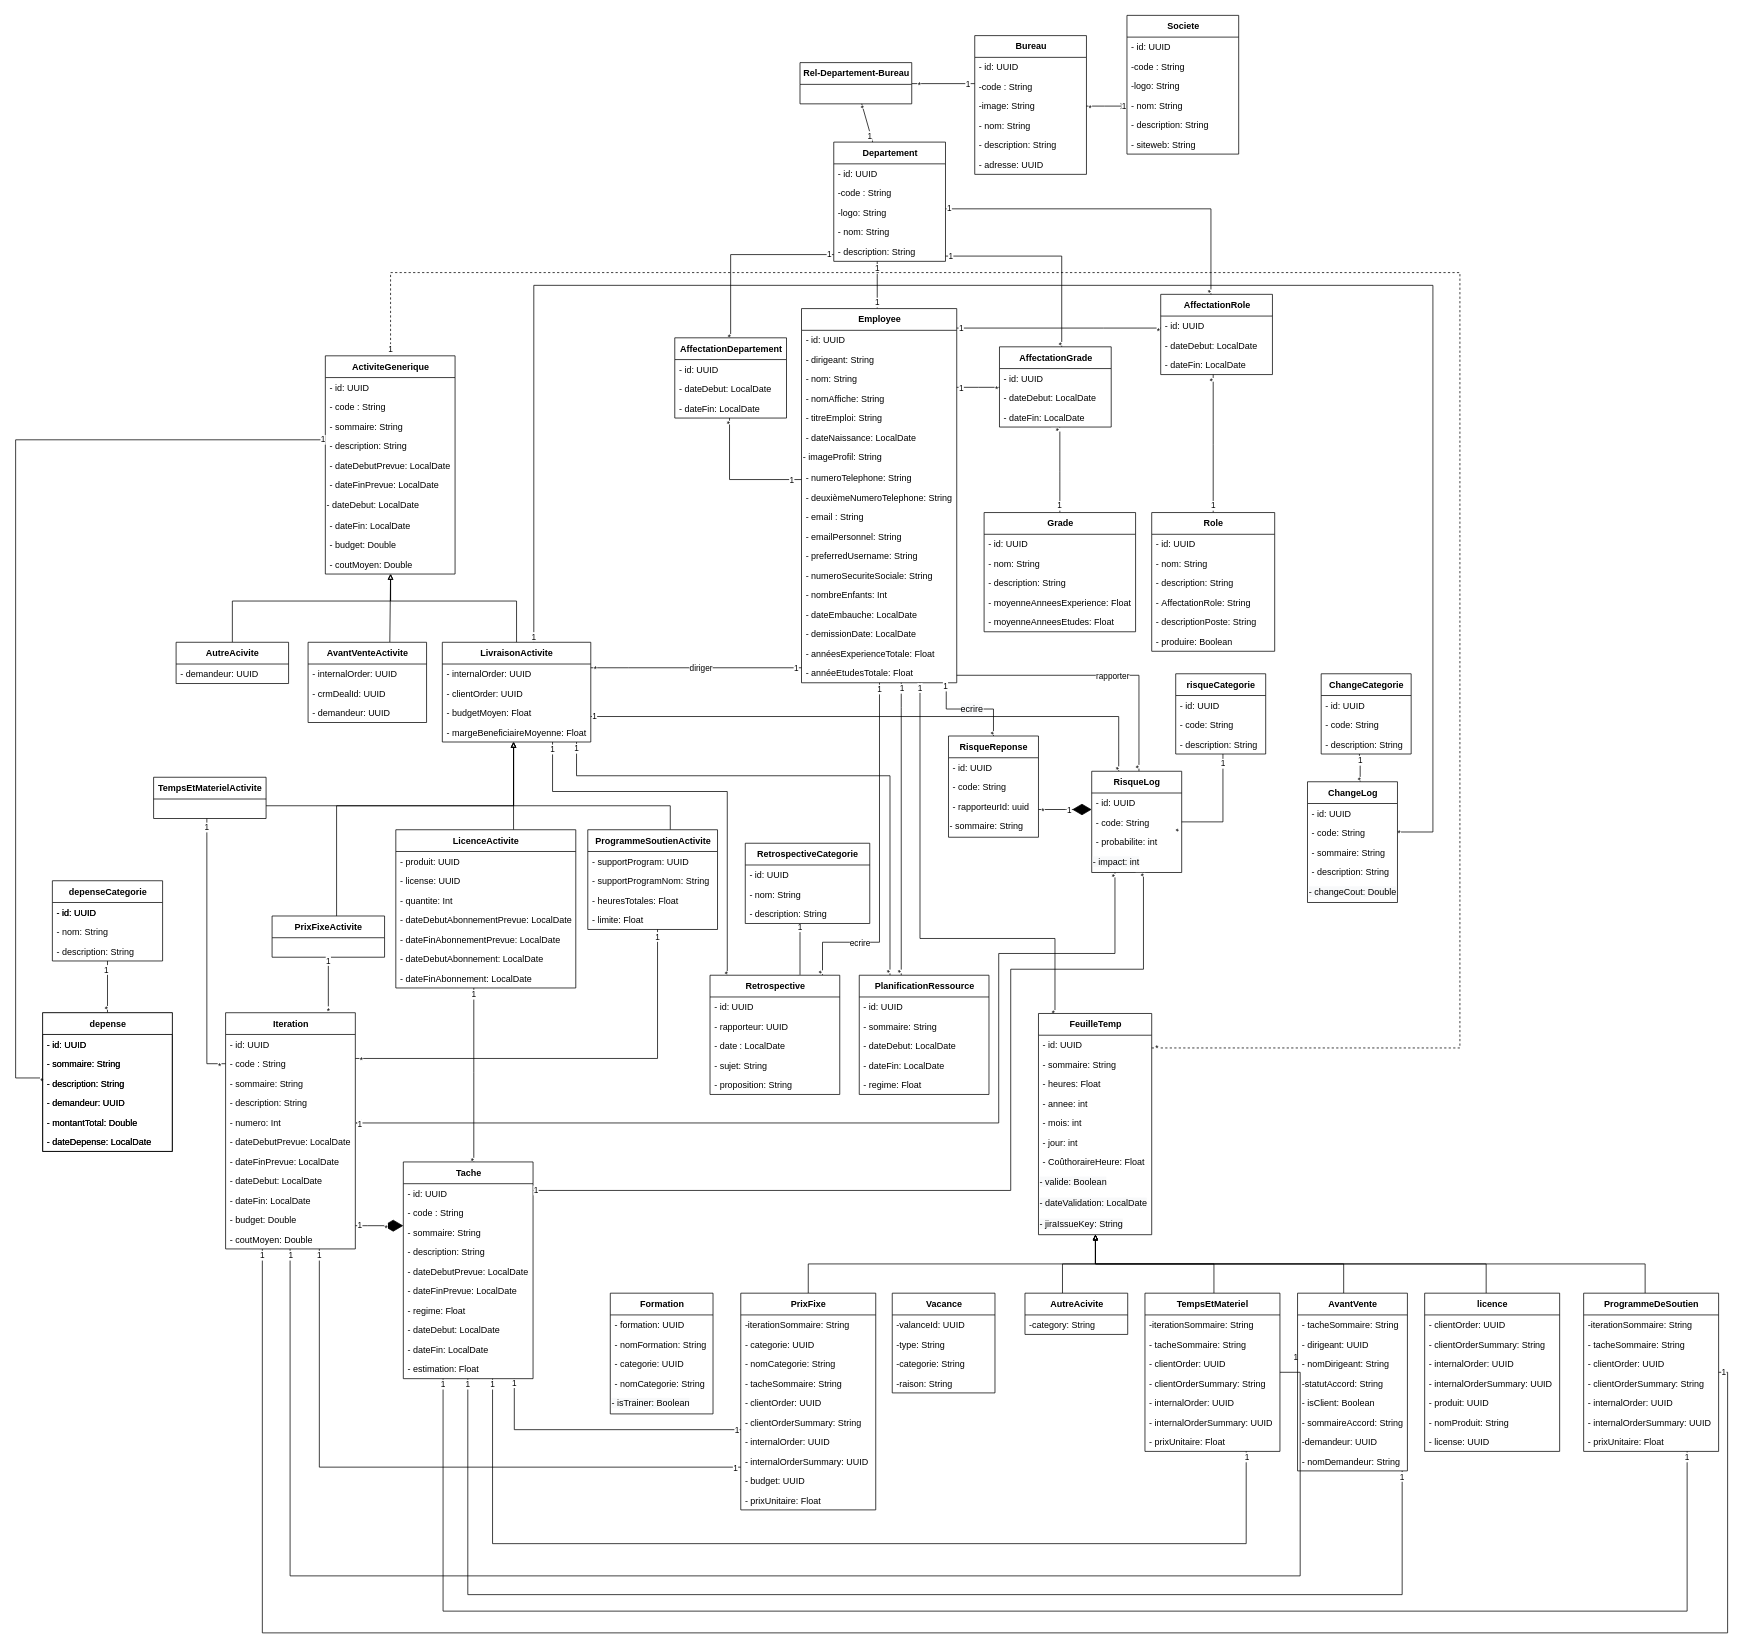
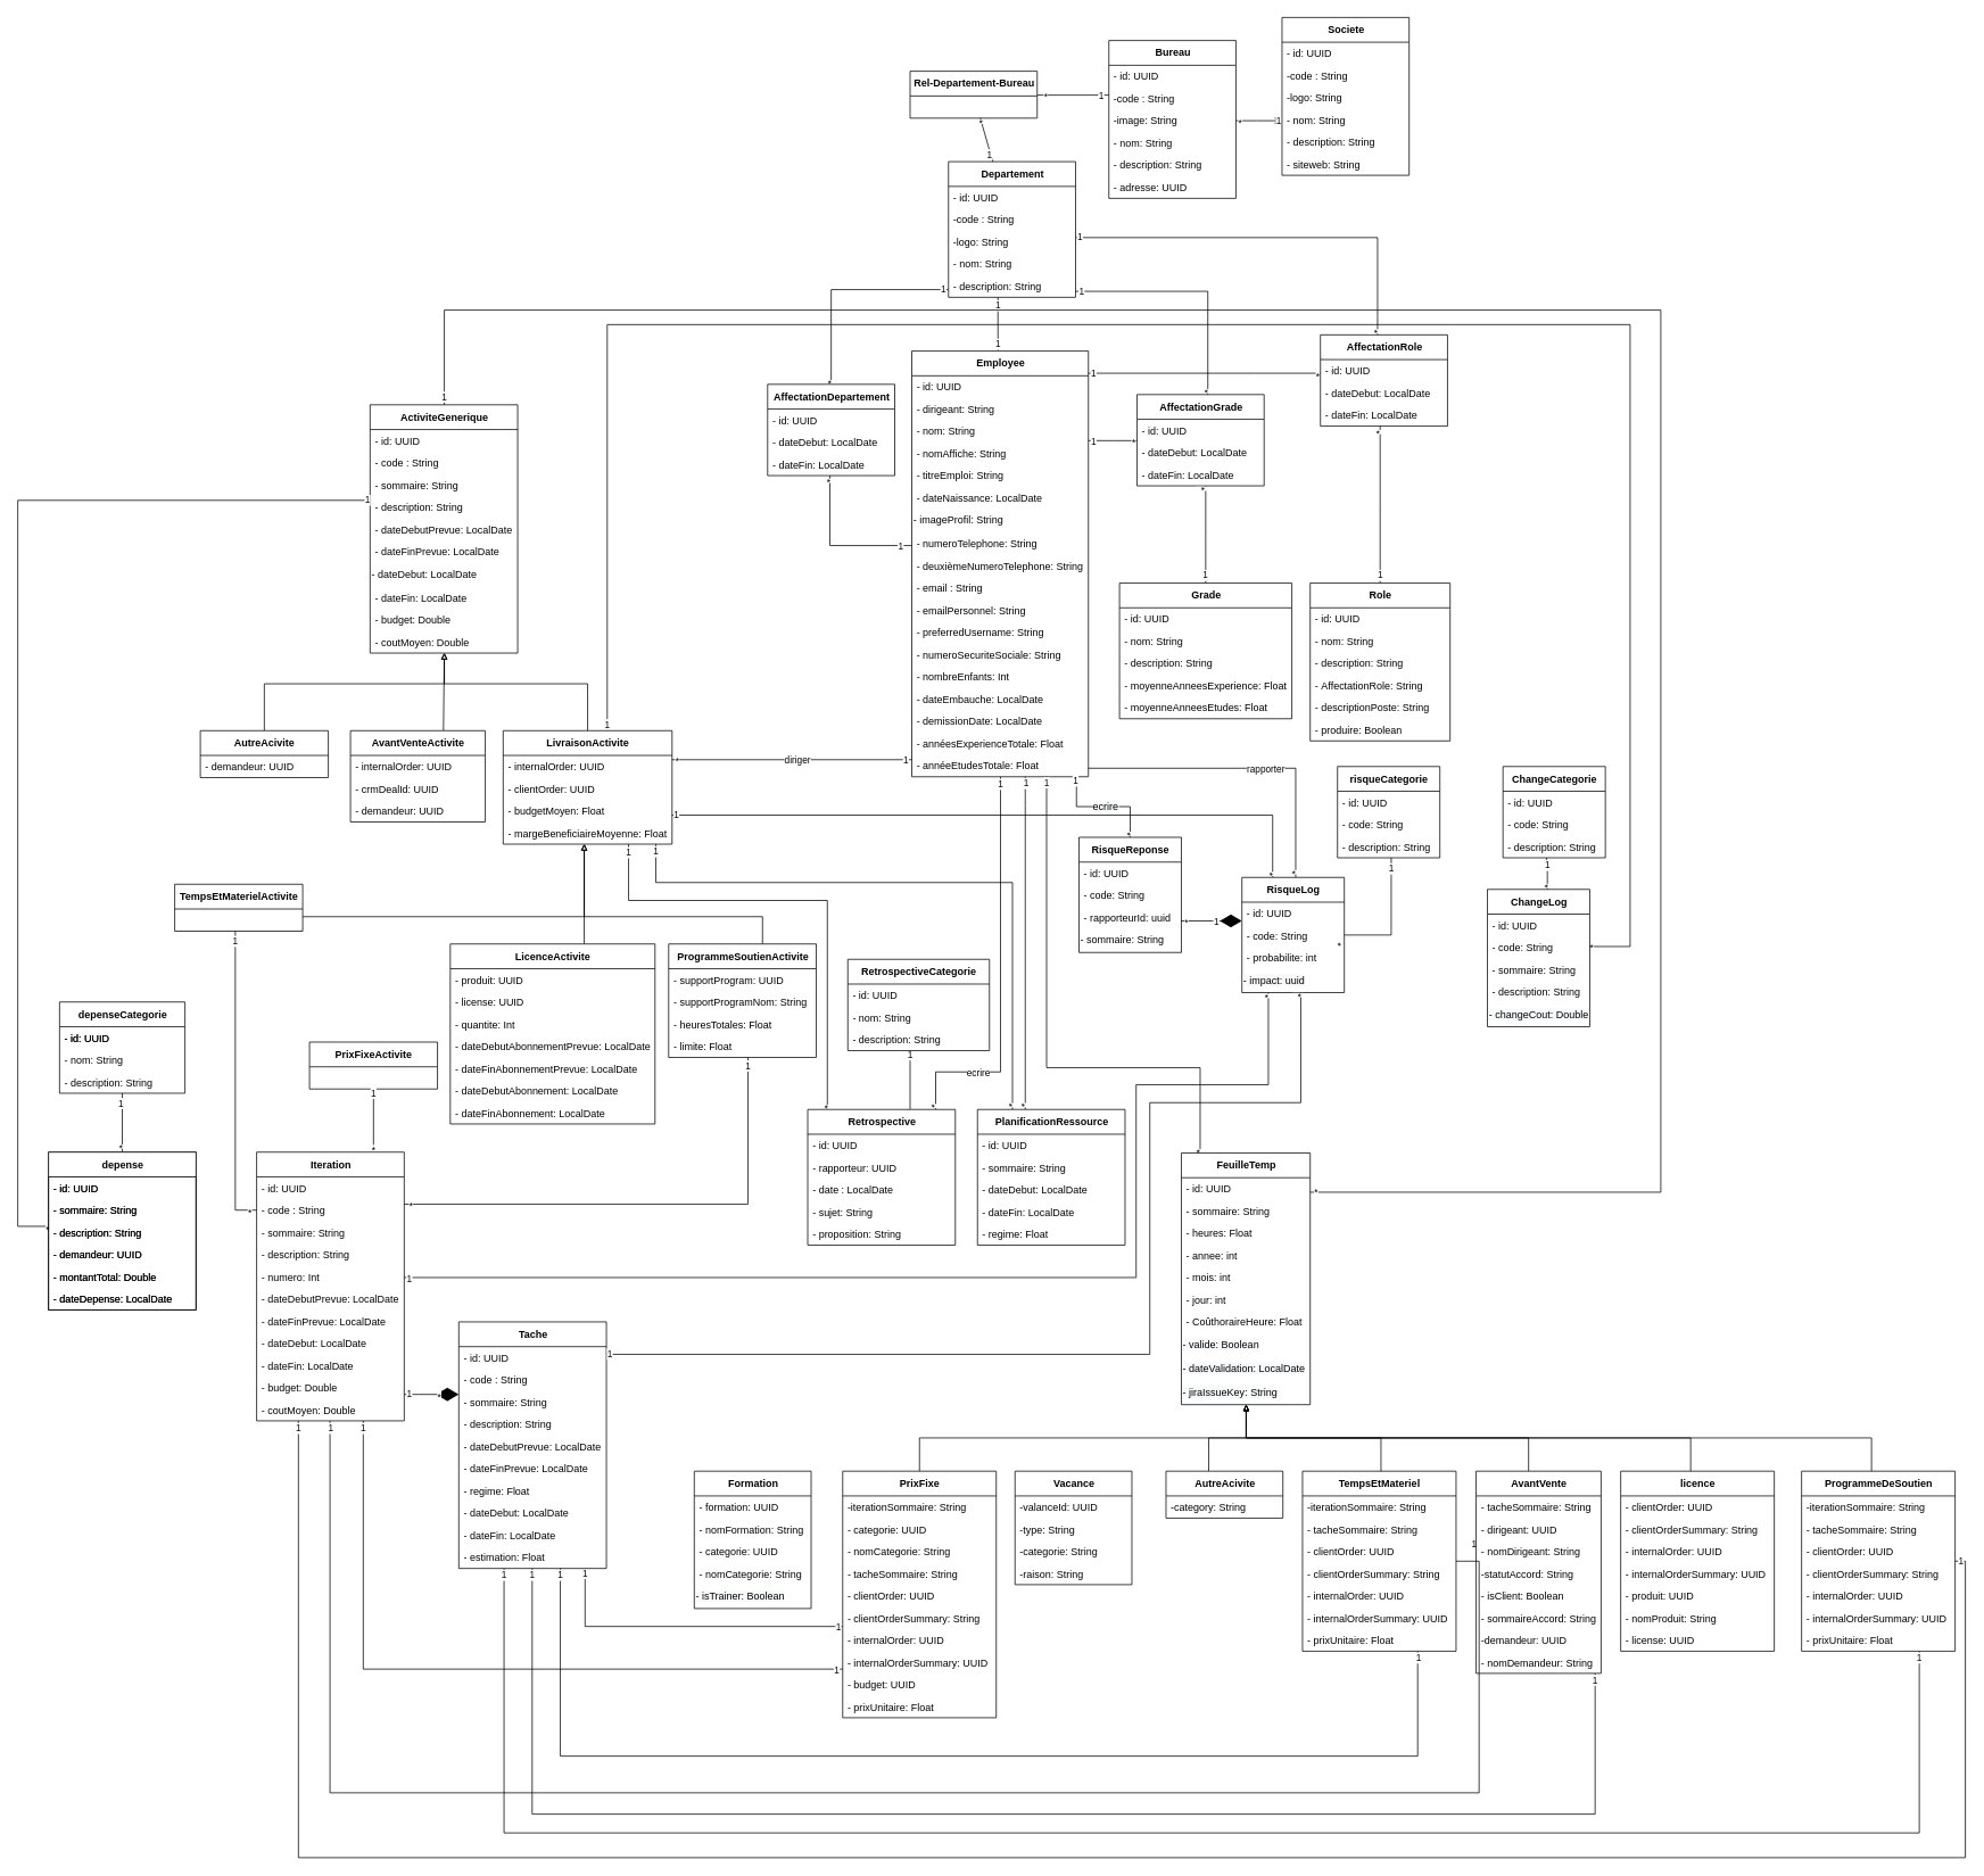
- <mxCell id="371" style="edgeStyle=orthogonalEdgeStyle;rounded=0;orthogonalLoop=1;jettySize=auto;html=1;endArrow=none;endFill=0;strokeColor=#000000;fontColor=#000000;dashed=1;" parent="1" source="152" target="247" edge="1"><mxGeometry relative="1" as="geometry"><Array as="points"><mxPoint x="1946" y="1397" /><mxPoint x="1946" y="363" /><mxPoint x="520" y="363" /></Array></mxGeometry></mxCell>
+ <mxCell id="371" style="edgeStyle=orthogonalEdgeStyle;rounded=0;orthogonalLoop=1;jettySize=auto;html=1;endArrow=none;endFill=0;strokeColor=#000000;fontColor=#000000;" parent="1" source="152" target="247" edge="1"><mxGeometry relative="1" as="geometry"><Array as="points"><mxPoint x="1946" y="1397" /><mxPoint x="1946" y="363" /><mxPoint x="520" y="363" /></Array></mxGeometry></mxCell>
- <mxCell id="272" style="edgeStyle=orthogonalEdgeStyle;rounded=0;orthogonalLoop=1;jettySize=auto;html=1;endArrow=block;endFill=0;startSize=5;endSize=5;strokeColor=default;fontColor=#000000;" parent="1" source="276" target="262" edge="1"><mxGeometry relative="1" as="geometry"><Array as="points"><mxPoint x="448" y="1074" /><mxPoint x="684" y="1074" /></Array><mxPoint x="448" y="1106" as="sourcePoint" /><mxPoint x="684" y="1015" as="targetPoint" /></mxGeometry></mxCell>
- <mxCell id="12" value="&lt;span style=&quot;font-family: helvetica; font-size: 12px; font-style: normal; font-weight: 400; letter-spacing: normal; text-align: left; text-indent: 0px; text-transform: none; word-spacing: 0px; background-color: rgb(248, 249, 250); display: inline; float: none;&quot;&gt;- impact: int&lt;/span&gt;" style="text;whiteSpace=wrap;html=1;fontColor=#000000;" parent="8" vertex="1"><mxGeometry y="107" width="120" height="28" as="geometry" /></mxCell>
+ <mxCell id="12" value="&lt;span style=&quot;font-family: helvetica; font-size: 12px; font-style: normal; font-weight: 400; letter-spacing: normal; text-align: left; text-indent: 0px; text-transform: none; word-spacing: 0px; background-color: rgb(248, 249, 250); display: inline; float: none;&quot;&gt;- impact: uuid&lt;/span&gt;" style="text;whiteSpace=wrap;html=1;fontColor=#000000;" parent="8" vertex="1"><mxGeometry y="107" width="120" height="28" as="geometry" /></mxCell>
- <mxCell id="340" style="edgeStyle=orthogonalEdgeStyle;rounded=0;orthogonalLoop=1;jettySize=auto;html=1;endArrow=none;endFill=0;startSize=5;endSize=5;strokeColor=default;fontColor=#000000;" parent="1" source="343" target="283" edge="1"><mxGeometry relative="1" as="geometry"><Array as="points"><mxPoint x="631" y="1430" /><mxPoint x="631" y="1430" /></Array></mxGeometry></mxCell>
- <mxCell id="341" value="*" style="edgeLabel;html=1;align=center;verticalAlign=middle;resizable=0;points=[];rotation=90;fontColor=#000000;" parent="340" vertex="1" connectable="0"><mxGeometry x="-0.951" y="1" relative="1" as="geometry"><mxPoint x="-1" y="2" as="offset" /></mxGeometry></mxCell>
- <mxCell id="342" value="1" style="edgeLabel;html=1;align=center;verticalAlign=middle;resizable=0;points=[];fontColor=#000000;" parent="340" vertex="1" connectable="0"><mxGeometry x="0.973" relative="1" as="geometry"><mxPoint x="-1" y="5" as="offset" /></mxGeometry></mxCell>
- <mxCell id="368" style="edgeStyle=orthogonalEdgeStyle;rounded=0;orthogonalLoop=1;jettySize=auto;html=1;endArrow=block;endFill=0;strokeColor=#000000;fontColor=#000000;" parent="1" source="8" target="300" edge="1"><mxGeometry relative="1" as="geometry"><Array as="points"><mxPoint x="1486" y="1271" /><mxPoint x="1331" y="1271" /><mxPoint x="1331" y="1497" /></Array></mxGeometry></mxCell>
+ <mxCell id="368" style="edgeStyle=orthogonalEdgeStyle;rounded=0;orthogonalLoop=1;jettySize=auto;html=1;endArrow=none;endFill=0;strokeColor=#000000;fontColor=#000000;" parent="1" source="8" target="300" edge="1"><mxGeometry relative="1" as="geometry"><Array as="points"><mxPoint x="1486" y="1271" /><mxPoint x="1331" y="1271" /><mxPoint x="1331" y="1497" /></Array></mxGeometry></mxCell>
